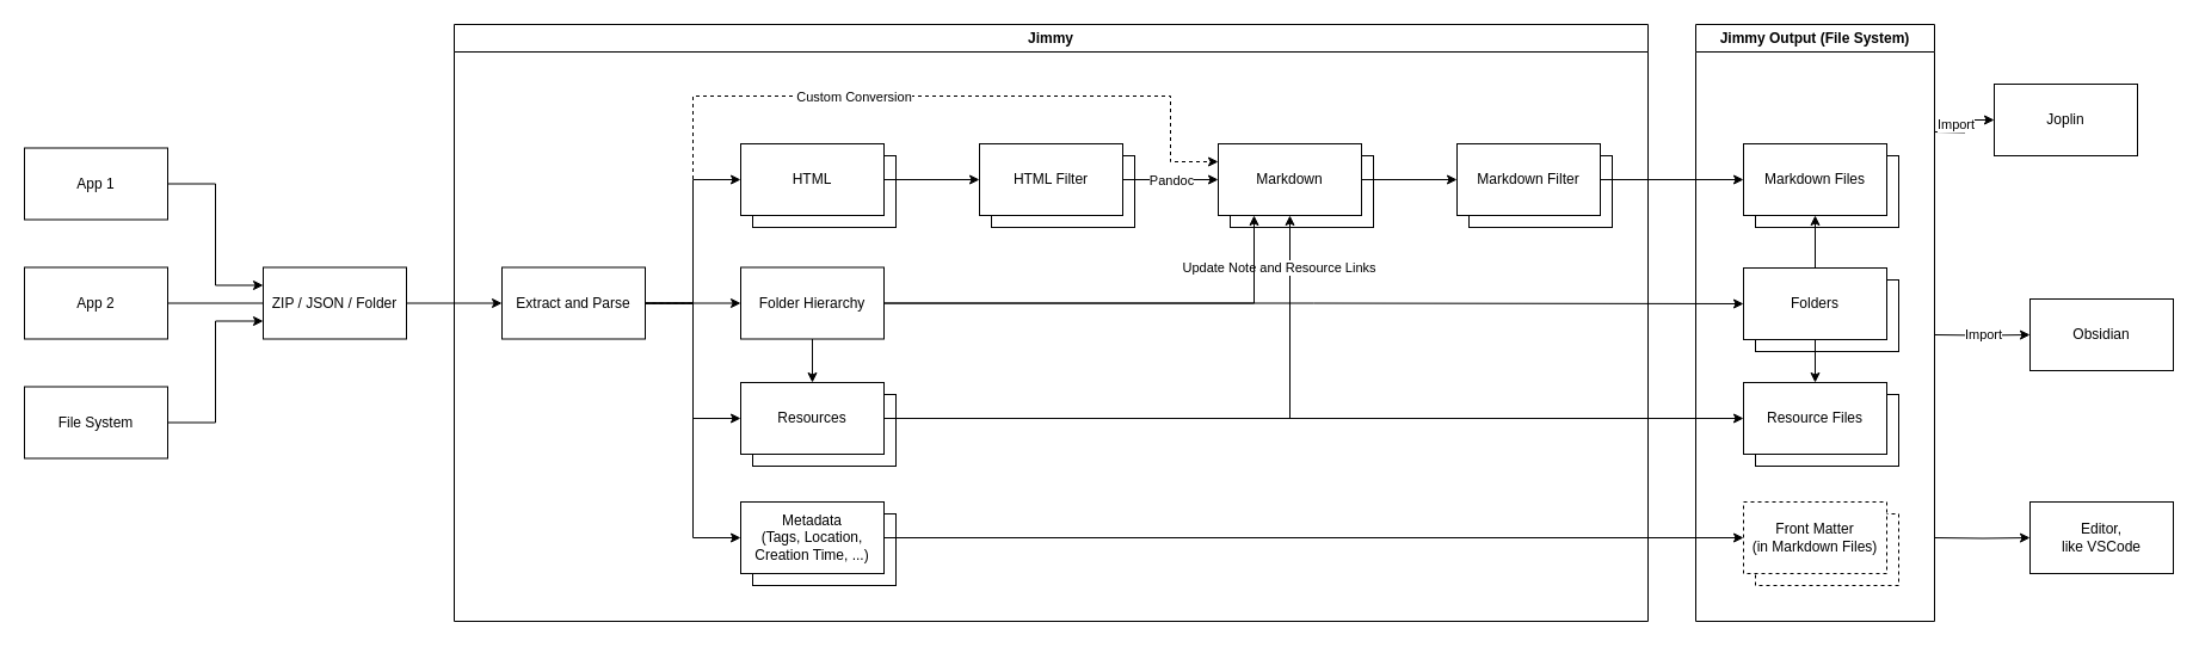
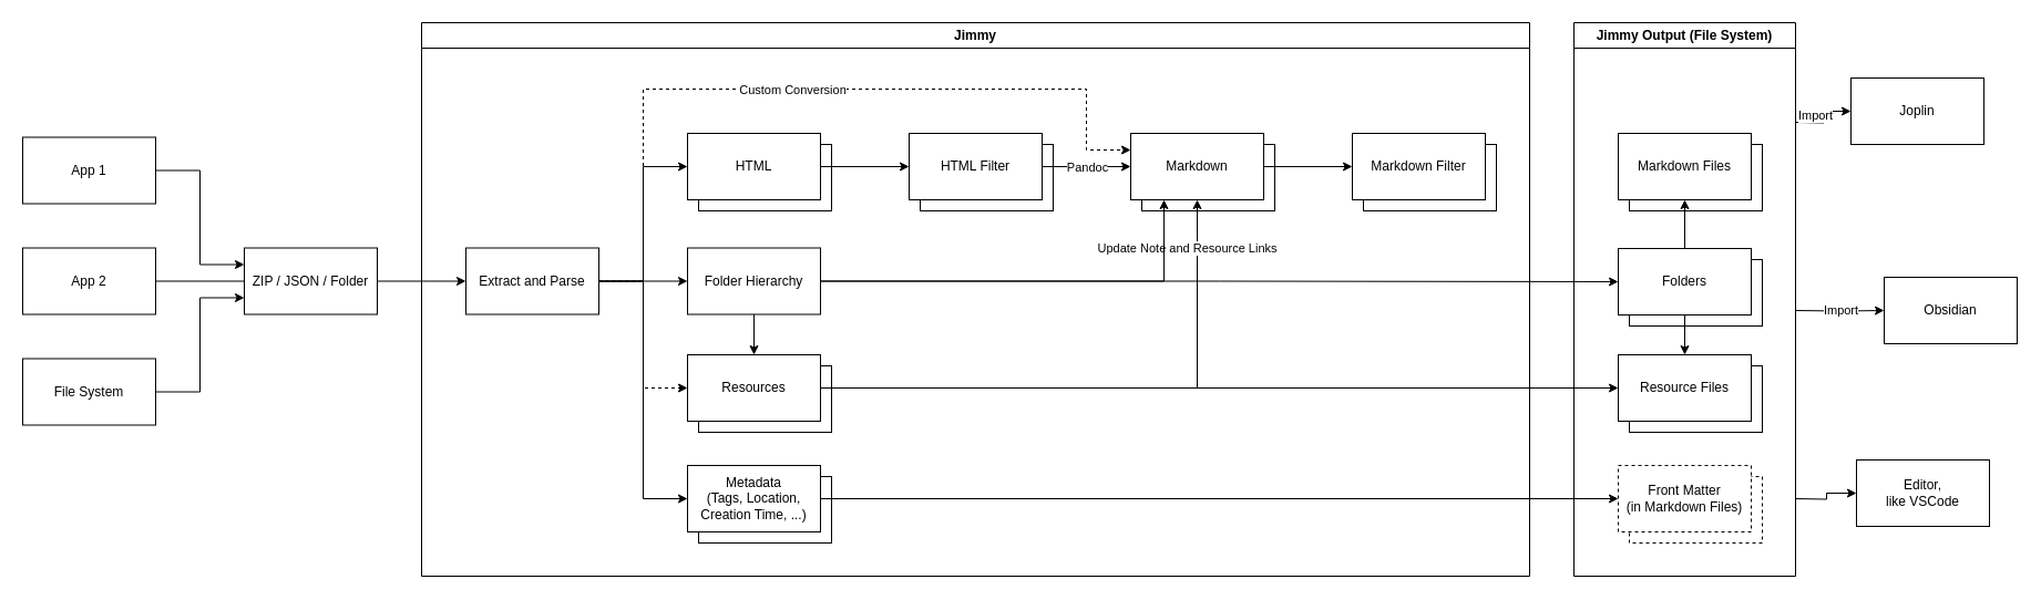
- <mxCell id="58" style="edgeStyle=orthogonalEdgeStyle;rounded=0;orthogonalLoop=1;jettySize=auto;html=1;exitX=1;exitY=0.5;exitDx=0;exitDy=0;entryX=0;entryY=0.5;entryDx=0;entryDy=0;" edge="1" parent="1" source="34" target="52"><mxGeometry relative="1" as="geometry" /></mxCell>
- <mxCell id="23" style="edgeStyle=orthogonalEdgeStyle;rounded=0;orthogonalLoop=1;jettySize=auto;html=1;exitX=1;exitY=0.5;exitDx=0;exitDy=0;entryX=0;entryY=0.5;entryDx=0;entryDy=0;" edge="1" parent="12" source="26" target="36"><mxGeometry relative="1" as="geometry"><Array as="points"><mxPoint x="200" y="234" /><mxPoint x="200" y="330" /></Array></mxGeometry></mxCell>
+ <mxCell id="23" style="edgeStyle=orthogonalEdgeStyle;rounded=0;orthogonalLoop=1;jettySize=auto;html=1;exitX=1;exitY=0.5;exitDx=0;exitDy=0;entryX=0;entryY=0.5;entryDx=0;entryDy=0;dashed=1;" edge="1" parent="12" source="26" target="36"><mxGeometry relative="1" as="geometry"><Array as="points"><mxPoint x="200" y="234" /><mxPoint x="200" y="330" /></Array></mxGeometry></mxCell>
- <mxCell id="47" value="Editor,&lt;br&gt;like VSCode" style="rounded=0;whiteSpace=wrap;html=1;" vertex="1" parent="1"><mxGeometry x="1700" y="420" width="120" height="60" as="geometry" /></mxCell>
+ <mxCell id="47" value="Editor,&lt;br&gt;like VSCode" style="rounded=0;whiteSpace=wrap;html=1;" vertex="1" parent="1"><mxGeometry x="1675" y="415" width="120" height="60" as="geometry" /></mxCell>
